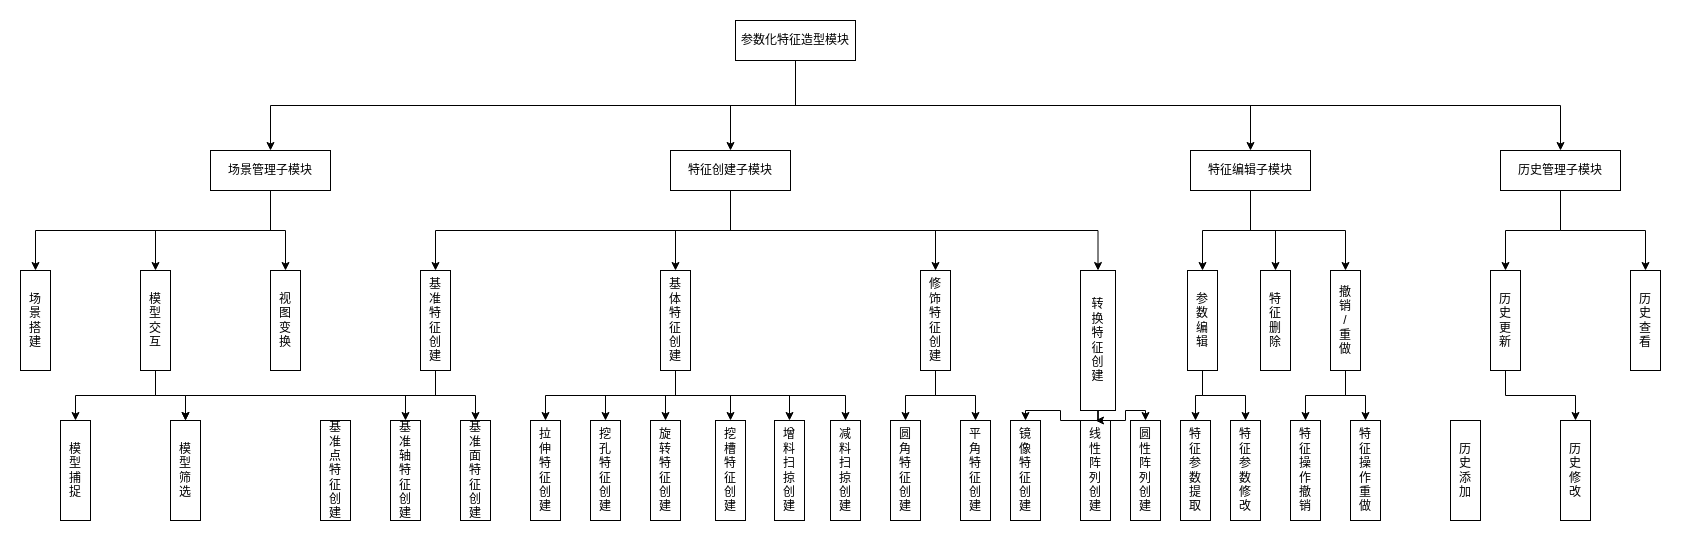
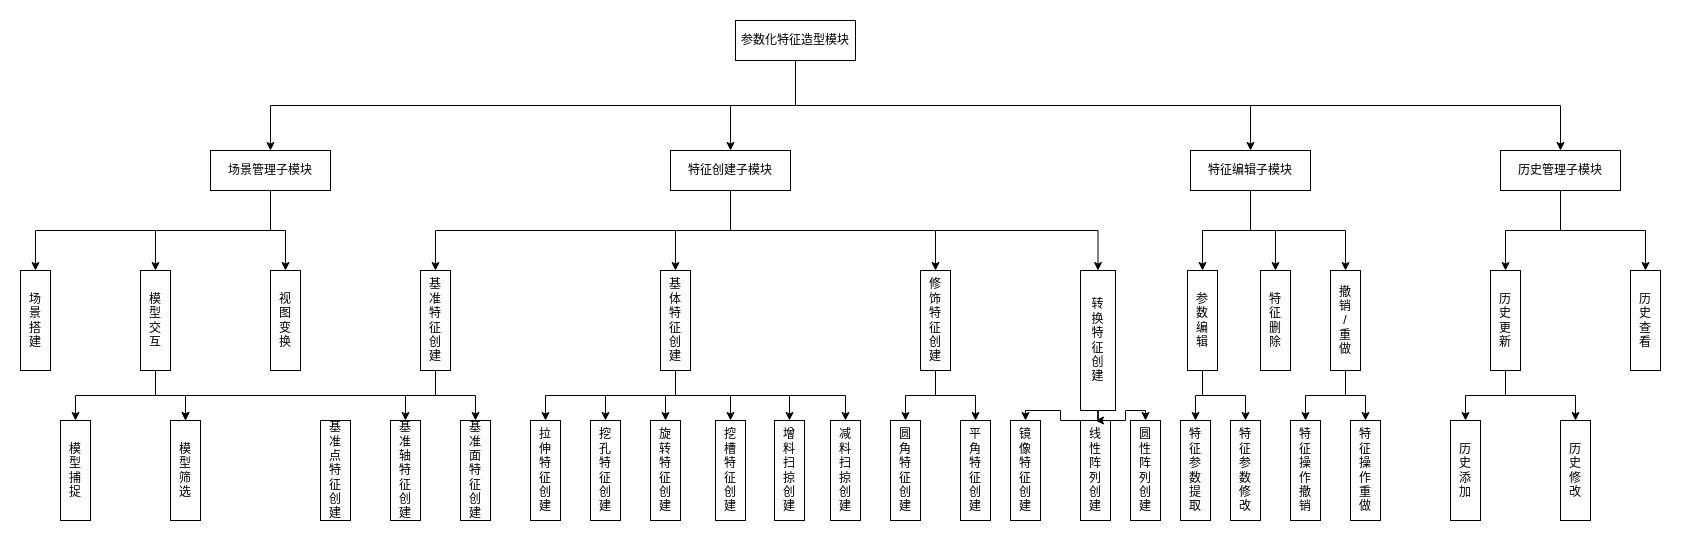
+ <mxCell id="71" value="" style="endArrow=classic;html=1;rounded=0;exitX=0.5;exitY=1;exitDx=0;exitDy=0;edgeStyle=orthogonalEdgeStyle;" edge="1" parent="1" source="37" target="39"><mxGeometry width="50" height="50" relative="1" as="geometry"><mxPoint x="1125" y="390" as="sourcePoint" /><mxPoint x="600" y="480" as="targetPoint" /></mxGeometry></mxCell>
